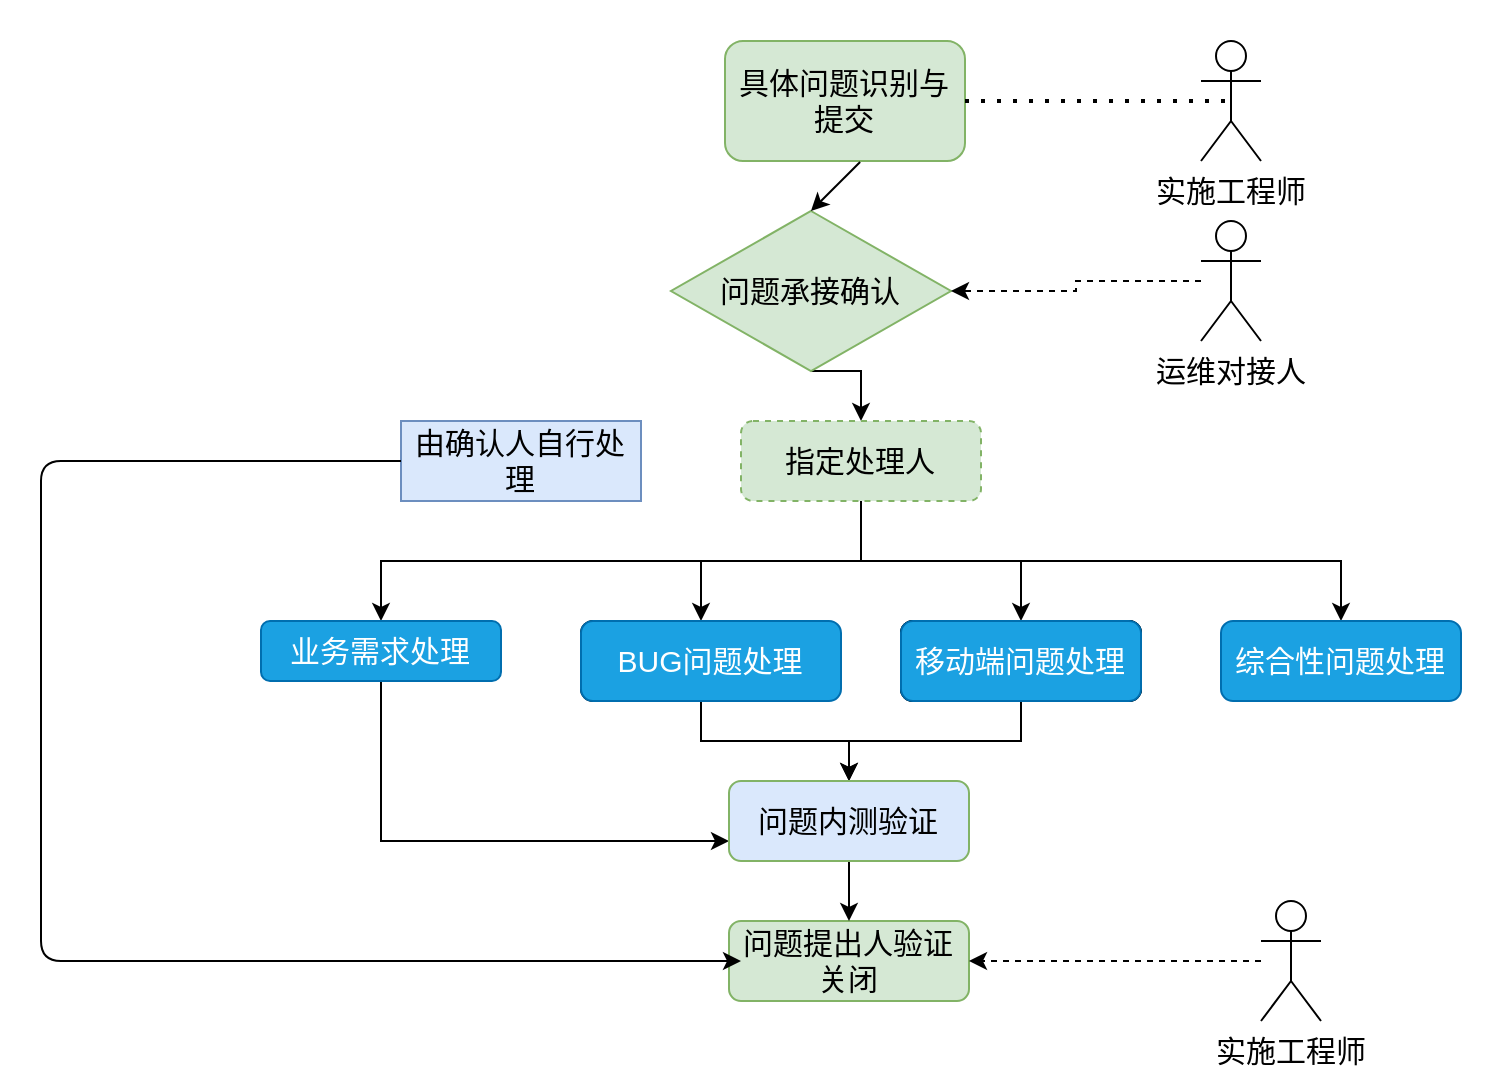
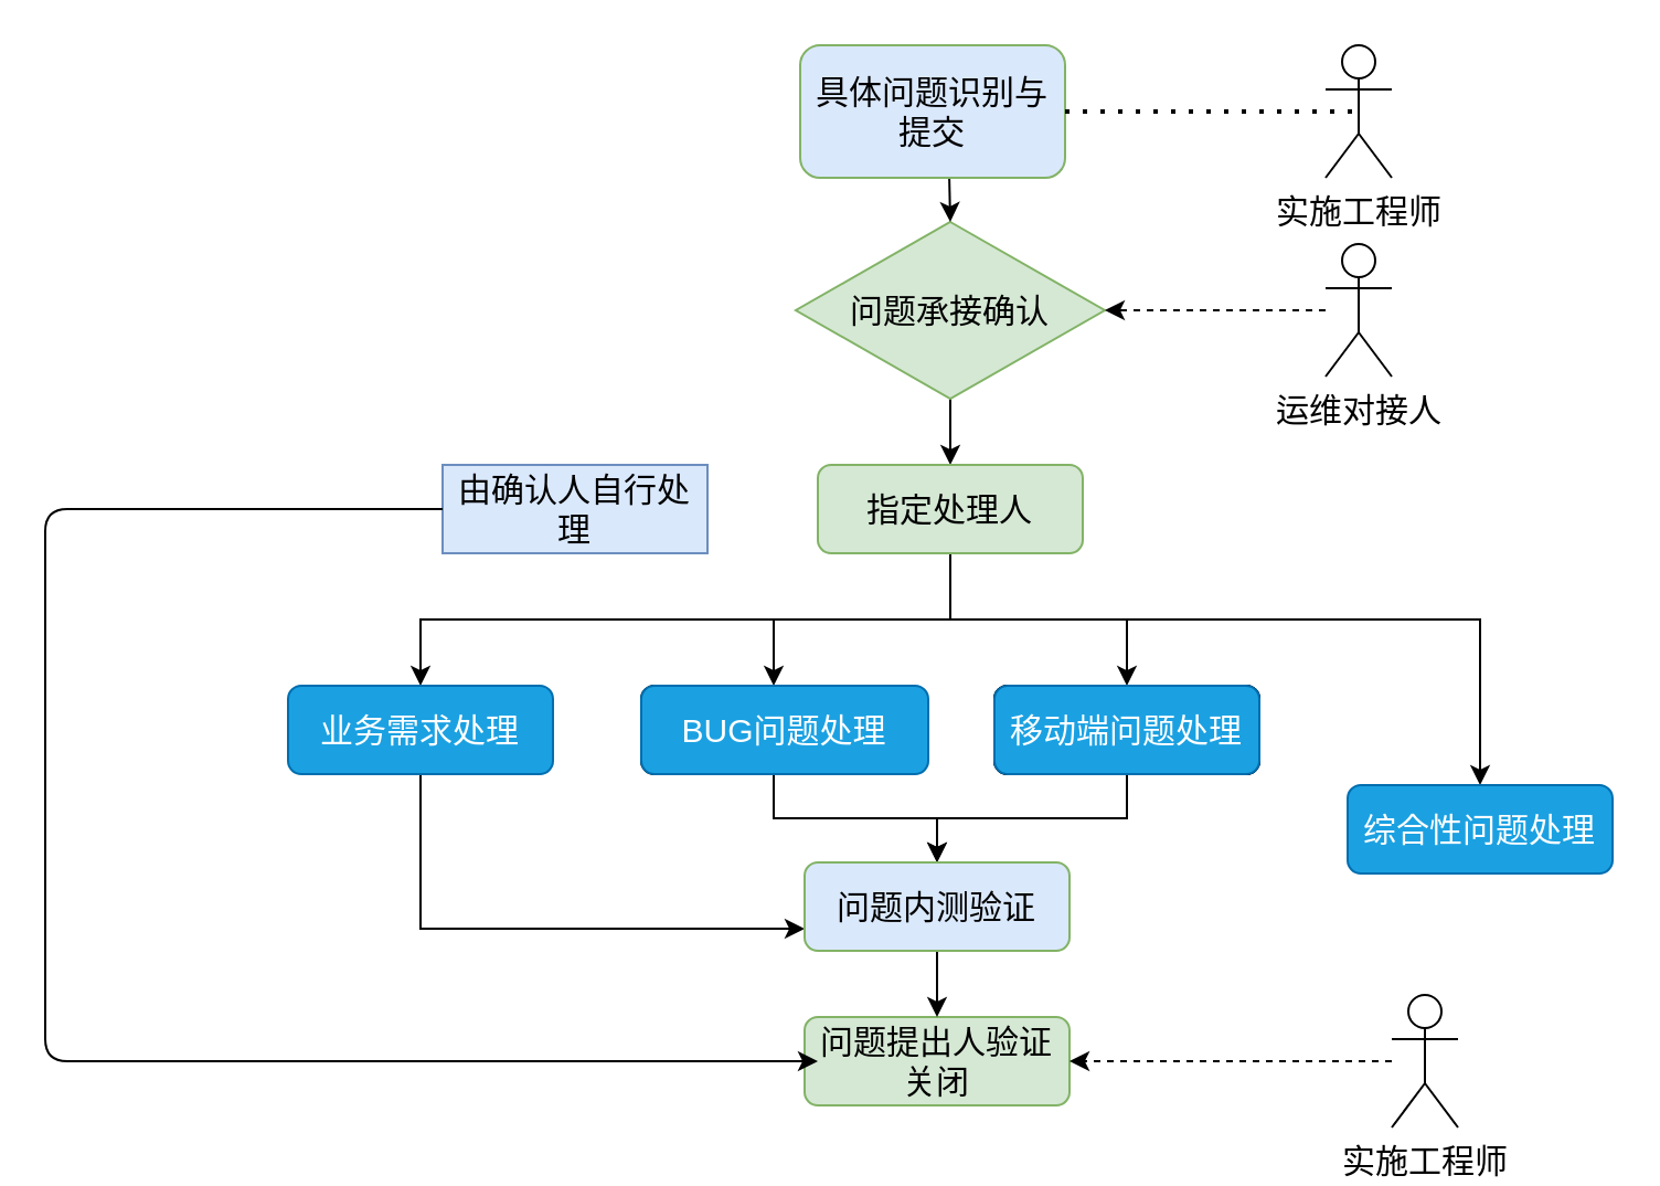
- <mxCell id="2" value="具体问题识别与提交" style="rounded=1;whiteSpace=wrap;html=1;fontSize=15;fillColor=#d5e8d4;strokeColor=#82b366;" vertex="1" parent="1"><mxGeometry x="362" y="20" width="120" height="60" as="geometry" /></mxCell>
+ <mxCell id="2" value="具体问题识别与提交" style="rounded=1;whiteSpace=wrap;html=1;fontSize=15;fillColor=#dae8fc;strokeColor=#82b366;" vertex="1" parent="1"><mxGeometry x="362" y="20" width="120" height="60" as="geometry" /></mxCell>
- <mxCell id="4" value="问题承接确认" style="rhombus;whiteSpace=wrap;html=1;fontSize=15;fillColor=#d5e8d4;strokeColor=#82b366;" vertex="1" parent="1"><mxGeometry x="335" y="105" width="140" height="80" as="geometry" /></mxCell>
+ <mxCell id="4" value="问题承接确认" style="rhombus;whiteSpace=wrap;html=1;fontSize=15;fillColor=#d5e8d4;strokeColor=#82b366;" vertex="1" parent="1"><mxGeometry x="360" y="100" width="140" height="80" as="geometry" /></mxCell>
- <mxCell id="11" value="指定处理人" style="rounded=1;whiteSpace=wrap;html=1;fontSize=15;fillColor=#d5e8d4;strokeColor=#82b366;dashed=1;" vertex="1" parent="1"><mxGeometry x="370" y="210" width="120" height="40" as="geometry" /></mxCell>
+ <mxCell id="11" value="指定处理人" style="rounded=1;whiteSpace=wrap;html=1;fontSize=15;fillColor=#d5e8d4;strokeColor=#82b366;" vertex="1" parent="1"><mxGeometry x="370" y="210" width="120" height="40" as="geometry" /></mxCell>
- <mxCell id="13" value="业务需求处理" style="rounded=1;whiteSpace=wrap;html=1;fontSize=15;fillColor=#1ba1e2;strokeColor=#006EAF;fontColor=#ffffff;" vertex="1" parent="1"><mxGeometry x="130" y="310" width="120" height="30" as="geometry" /></mxCell>
+ <mxCell id="13" value="业务需求处理" style="rounded=1;whiteSpace=wrap;html=1;fontSize=15;fillColor=#1ba1e2;strokeColor=#006EAF;fontColor=#ffffff;" vertex="1" parent="1"><mxGeometry x="130" y="310" width="120" height="40" as="geometry" /></mxCell>
- <mxCell id="18" value="综合性问题处理" style="rounded=1;whiteSpace=wrap;html=1;fontSize=15;fillColor=#1ba1e2;strokeColor=#006EAF;fontColor=#ffffff;" vertex="1" parent="1"><mxGeometry x="610" y="310" width="120" height="40" as="geometry" /></mxCell>
+ <mxCell id="18" value="综合性问题处理" style="rounded=1;whiteSpace=wrap;html=1;fontSize=15;fillColor=#1ba1e2;strokeColor=#006EAF;fontColor=#ffffff;" vertex="1" parent="1"><mxGeometry x="610" y="355" width="120" height="40" as="geometry" /></mxCell>
